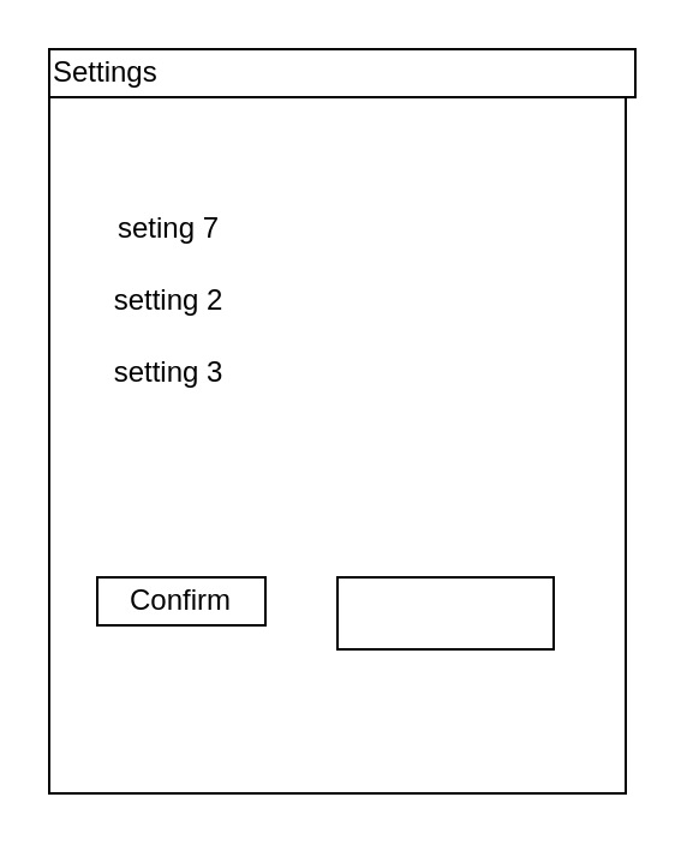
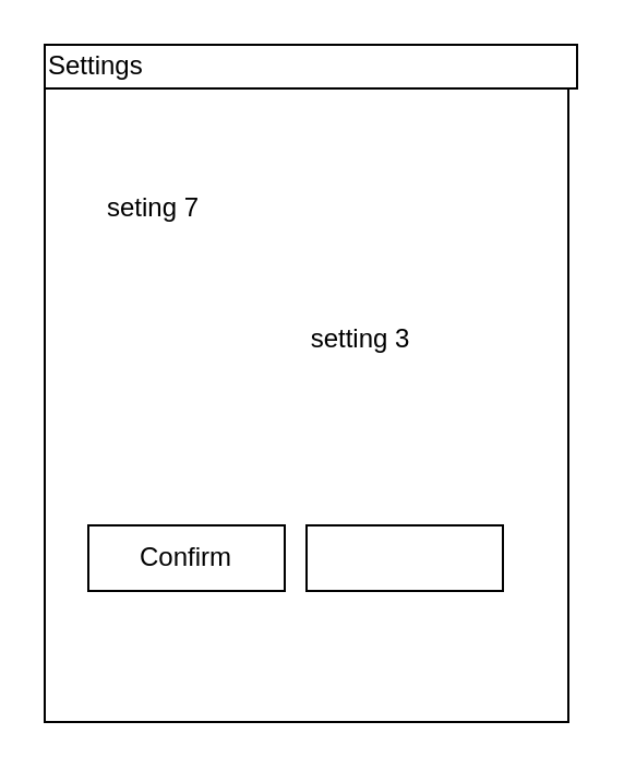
- <mxCell id="5" value="setting 2" style="text;html=1;strokeColor=none;fillColor=none;align=center;verticalAlign=middle;whiteSpace=wrap;rounded=0;" vertex="1" parent="1"><mxGeometry x="40" y="110" width="60" height="30" as="geometry" /></mxCell>
- <mxCell id="4" value="setting 3" style="text;html=1;strokeColor=none;fillColor=none;align=center;verticalAlign=middle;whiteSpace=wrap;rounded=0;" vertex="1" parent="1"><mxGeometry x="40" y="140" width="60" height="30" as="geometry" /></mxCell>
+ <mxCell id="4" value="setting 3" style="text;html=1;strokeColor=none;fillColor=none;align=center;verticalAlign=middle;whiteSpace=wrap;rounded=0;" vertex="1" parent="1"><mxGeometry x="135" y="140" width="60" height="30" as="geometry" /></mxCell>
- <mxCell id="7" value="Confirm" style="rounded=0;whiteSpace=wrap;html=1;" vertex="1" parent="1"><mxGeometry x="40" y="240" width="70" height="20" as="geometry" /></mxCell>
+ <mxCell id="7" value="Confirm" style="rounded=0;whiteSpace=wrap;html=1;" vertex="1" parent="1"><mxGeometry x="40" y="240" width="90" height="30" as="geometry" /></mxCell>
